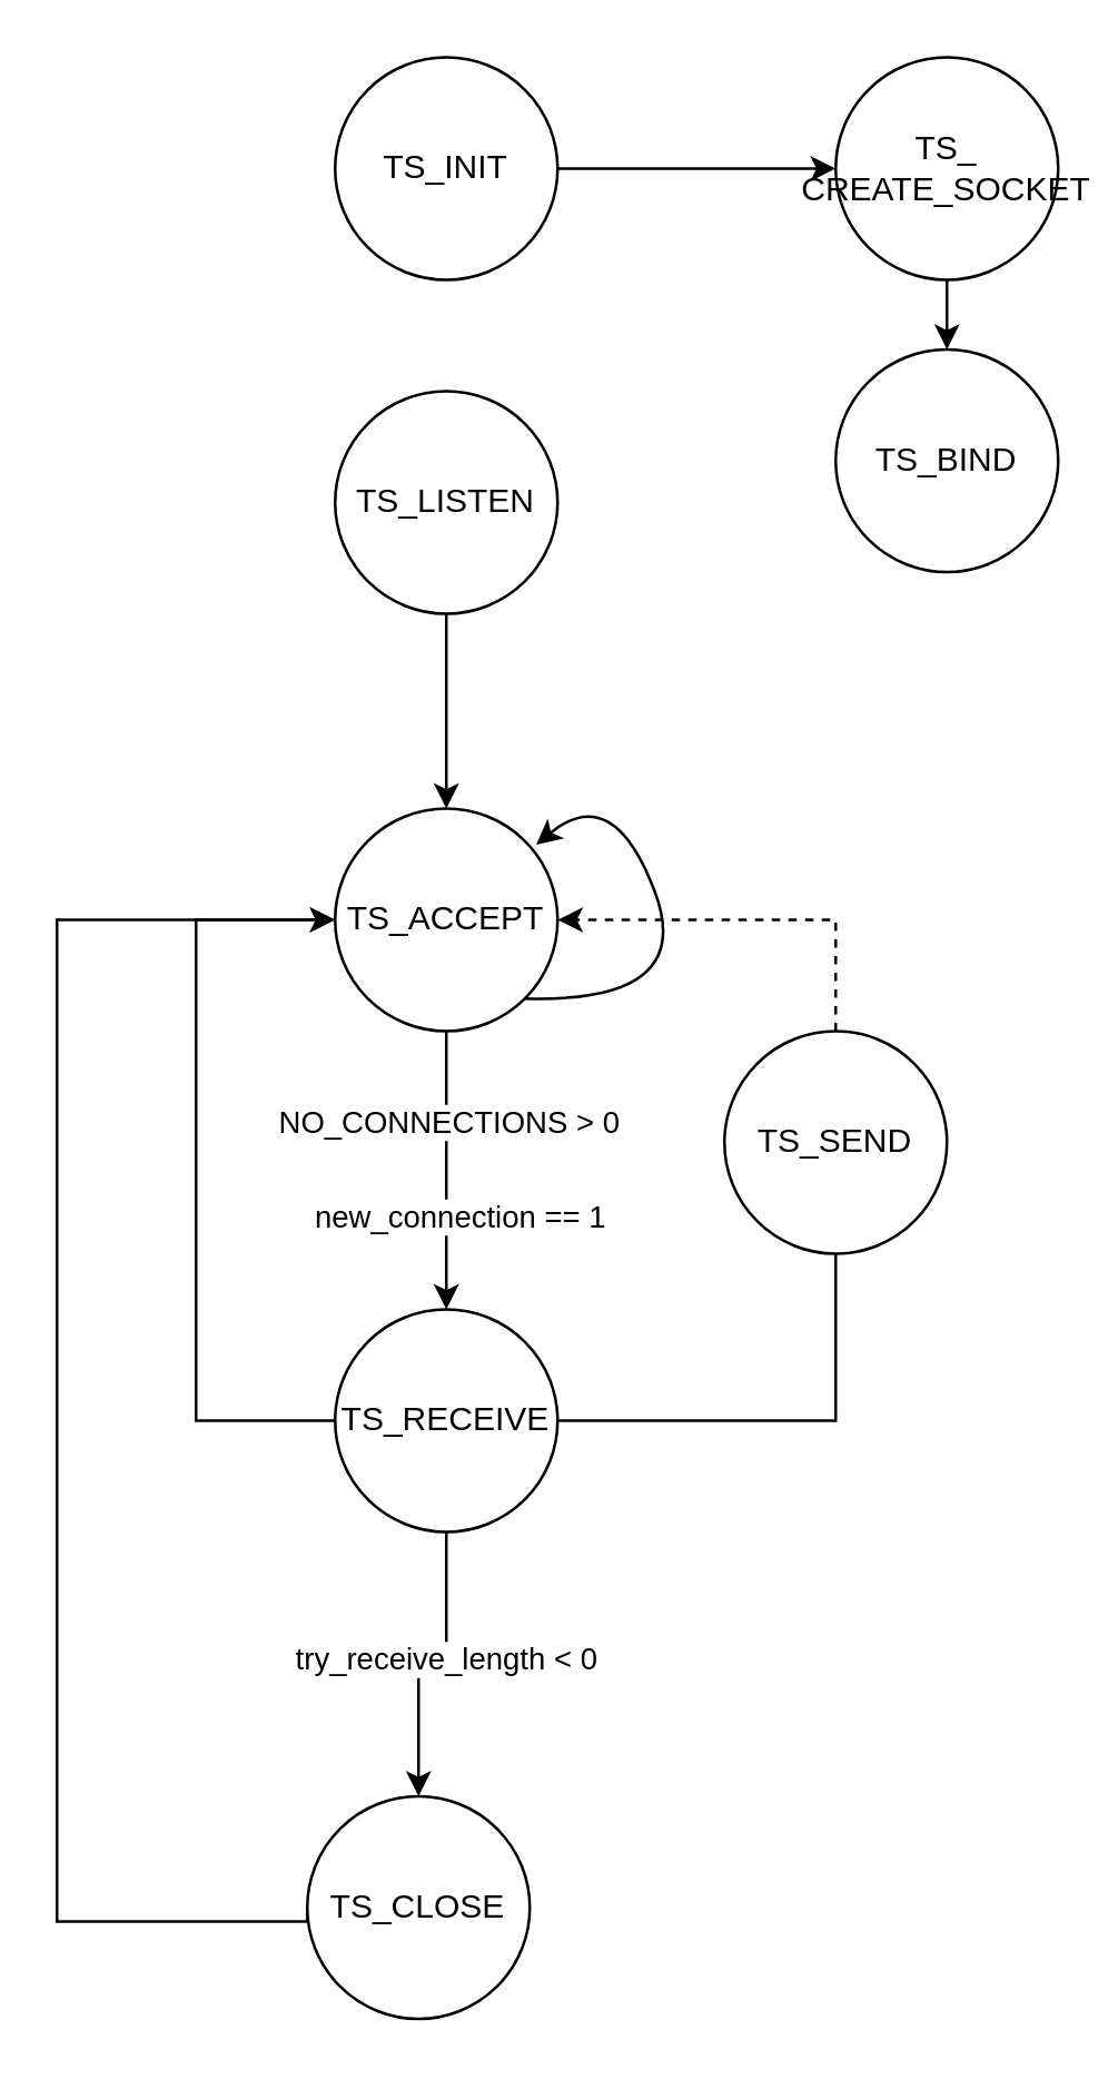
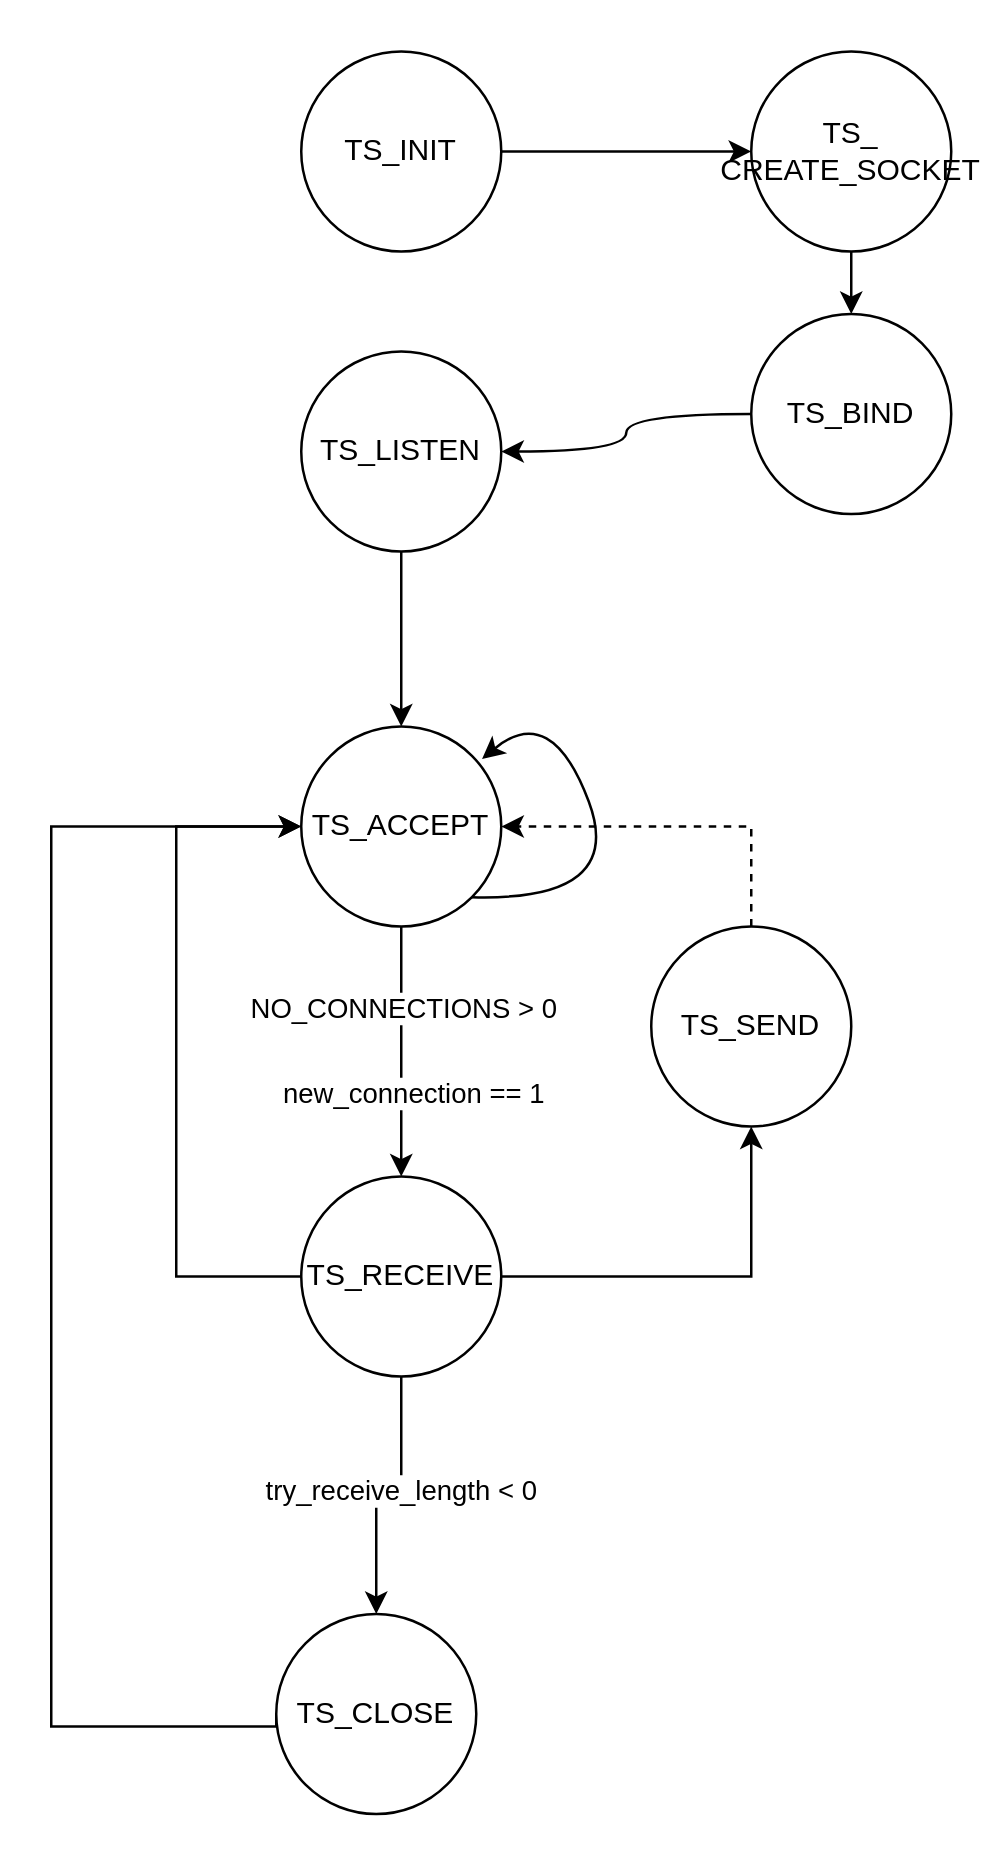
+ <mxCell id="12" style="edgeStyle=orthogonalEdgeStyle;rounded=0;orthogonalLoop=1;jettySize=auto;html=1;curved=1;" edge="1" parent="1" source="13" target="5"><mxGeometry relative="1" as="geometry" /></mxCell>
- <mxCell id="14" style="edgeStyle=orthogonalEdgeStyle;rounded=0;orthogonalLoop=1;jettySize=auto;html=1;endArrow=none;" edge="1" parent="1" source="18" target="20"><mxGeometry relative="1" as="geometry" /></mxCell>
+ <mxCell id="14" style="edgeStyle=orthogonalEdgeStyle;rounded=0;orthogonalLoop=1;jettySize=auto;html=1;" edge="1" parent="1" source="18" target="20"><mxGeometry relative="1" as="geometry" /></mxCell>
